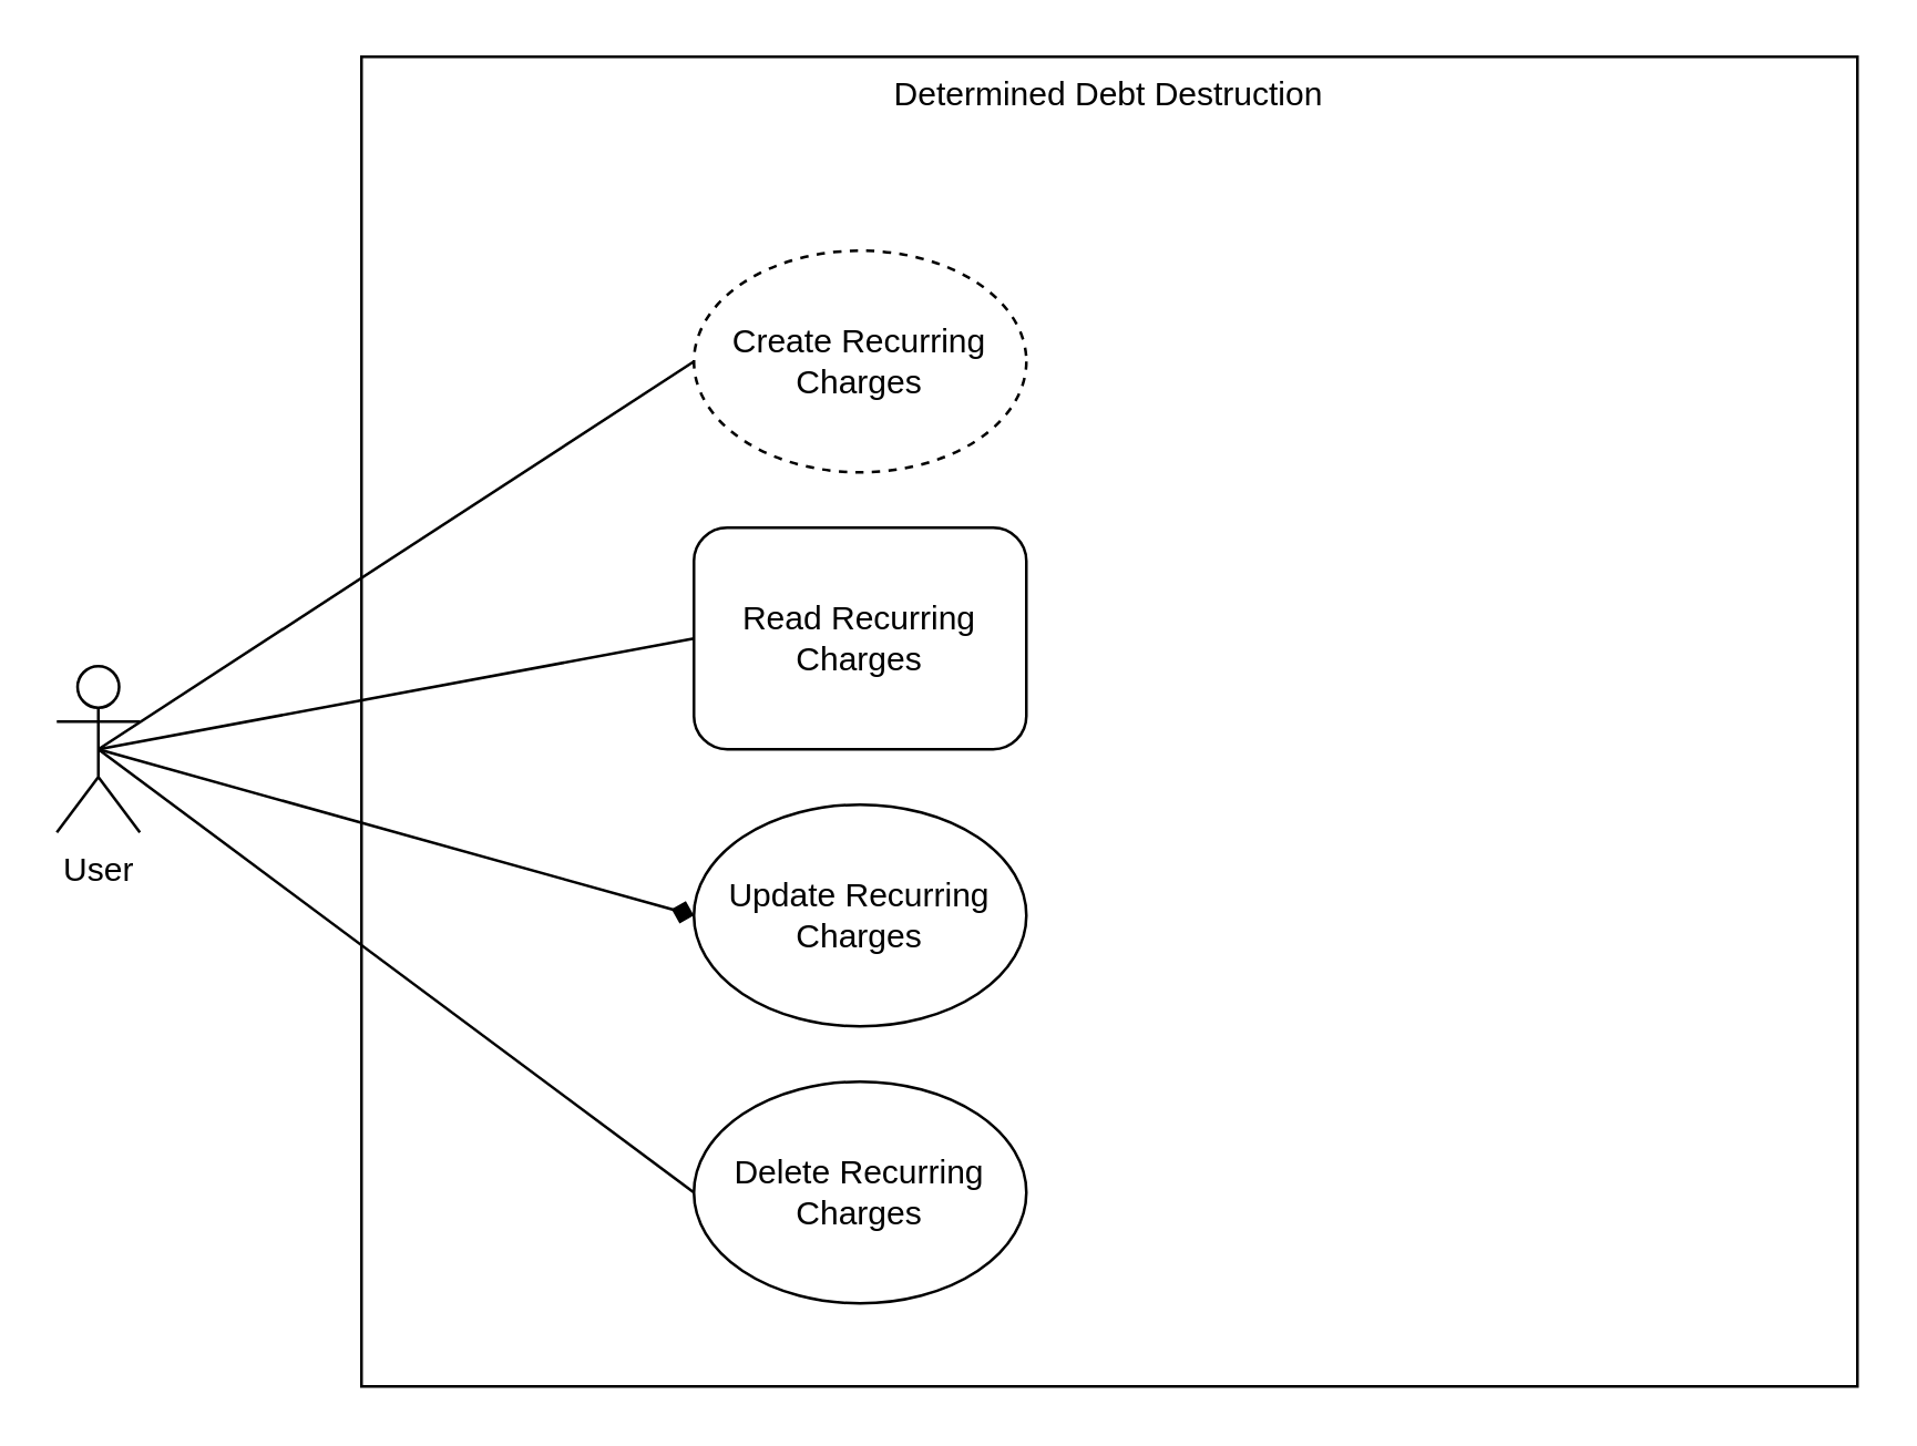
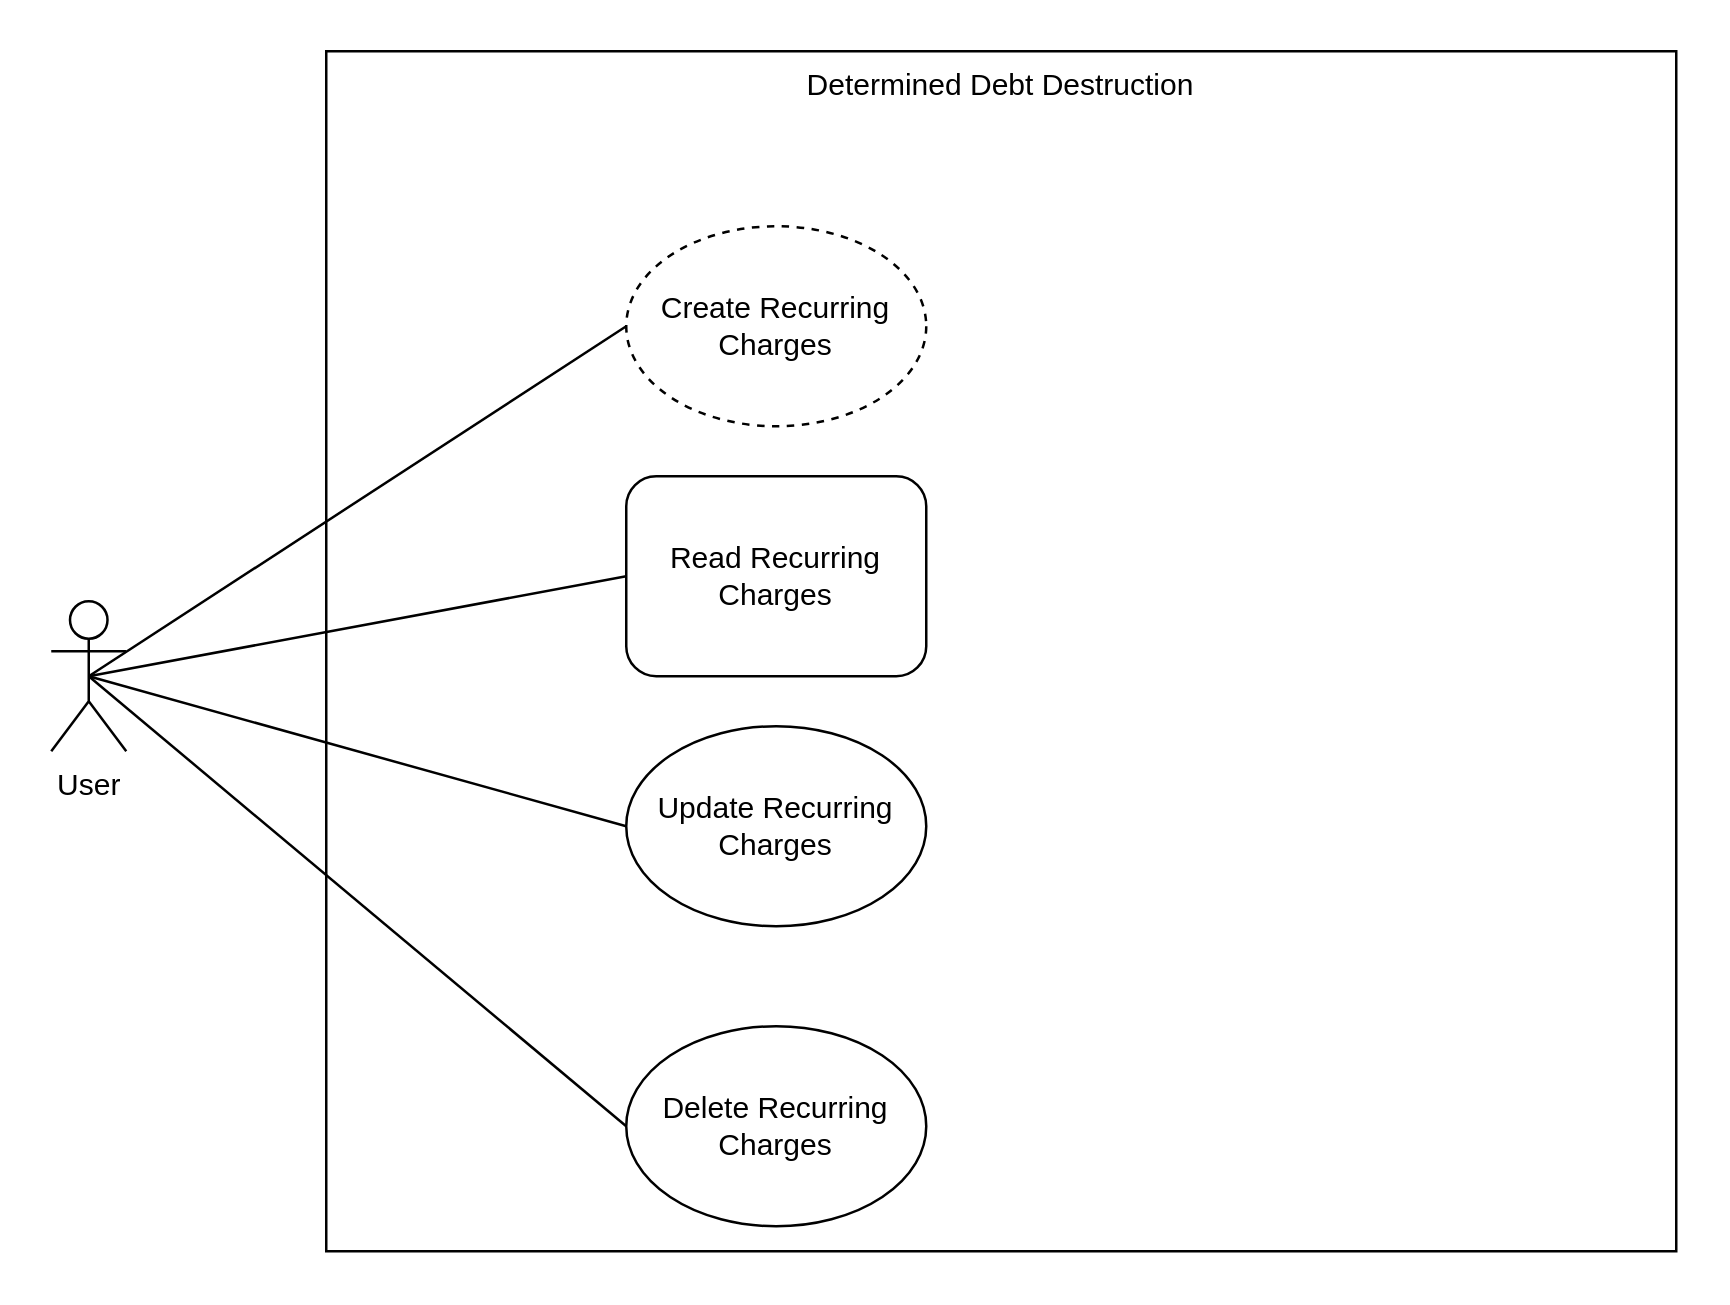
- <mxCell id="7" value="" style="endArrow=diamond;html=1;exitX=0.5;exitY=0.5;exitDx=0;exitDy=0;exitPerimeter=0;entryX=0;entryY=0.5;entryDx=0;entryDy=0;" parent="1" source="3" target="10" edge="1"><mxGeometry width="50" height="50" relative="1" as="geometry"><mxPoint x="220" y="400" as="sourcePoint" /><mxPoint x="80" y="160" as="targetPoint" /></mxGeometry></mxCell>
+ <mxCell id="7" value="" style="endArrow=none;html=1;exitX=0.5;exitY=0.5;exitDx=0;exitDy=0;exitPerimeter=0;entryX=0;entryY=0.5;entryDx=0;entryDy=0;" parent="1" source="3" target="10" edge="1"><mxGeometry width="50" height="50" relative="1" as="geometry"><mxPoint x="220" y="400" as="sourcePoint" /><mxPoint x="80" y="160" as="targetPoint" /></mxGeometry></mxCell>
- <mxCell id="11" value="Delete Recurring Charges" style="ellipse;whiteSpace=wrap;html=1;" parent="1" vertex="1"><mxGeometry x="250" y="390" width="120" height="80" as="geometry" /></mxCell>
+ <mxCell id="11" value="Delete Recurring Charges" style="ellipse;whiteSpace=wrap;html=1;" parent="1" vertex="1"><mxGeometry x="250" y="410" width="120" height="80" as="geometry" /></mxCell>
